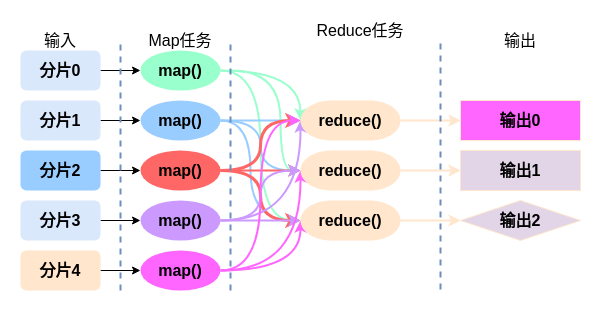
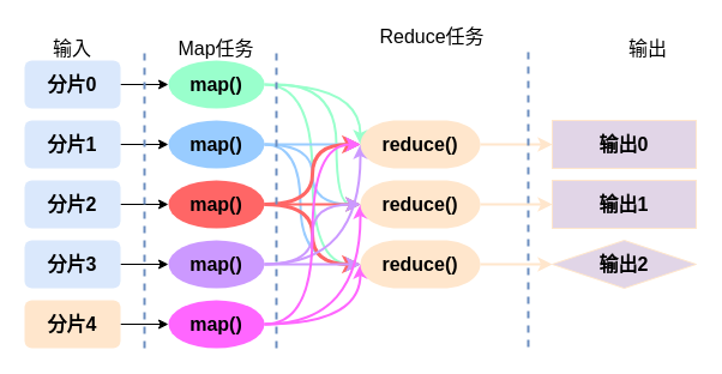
- <mxCell id="44" value="输出" style="text;html=1;strokeColor=none;fillColor=none;align=center;verticalAlign=middle;whiteSpace=wrap;rounded=0;fontSize=16;" vertex="1" parent="1"><mxGeometry x="500" y="30" width="40" height="20" as="geometry" /></mxCell>
+ <mxCell id="44" value="输出" style="text;html=1;strokeColor=none;fillColor=none;align=center;verticalAlign=middle;whiteSpace=wrap;rounded=0;fontSize=16;" vertex="1" parent="1"><mxGeometry x="520" y="30" width="40" height="20" as="geometry" /></mxCell>
- <mxCell id="38" value="输出0" style="rounded=0;whiteSpace=wrap;html=1;fillColor=#ff66ff;strokeColor=#FFE6CC;fontStyle=1;fontSize=16;" vertex="1" parent="1"><mxGeometry x="460" y="100" width="120" height="40" as="geometry" /></mxCell>
+ <mxCell id="38" value="输出0" style="rounded=0;whiteSpace=wrap;html=1;fillColor=#e1d5e7;strokeColor=#FFE6CC;fontStyle=1;fontSize=16;" vertex="1" parent="1"><mxGeometry x="460" y="100" width="120" height="40" as="geometry" /></mxCell>
- <mxCell id="7" value="分片2" style="rounded=1;whiteSpace=wrap;html=1;fillColor=#99ccff;strokeColor=none;fontStyle=1;fontSize=16;" vertex="1" parent="1"><mxGeometry x="20" y="150" width="80" height="40" as="geometry" /></mxCell>
+ <mxCell id="7" value="分片2" style="rounded=1;whiteSpace=wrap;html=1;fillColor=#dae8fc;strokeColor=none;fontStyle=1;fontSize=16;" vertex="1" parent="1"><mxGeometry x="20" y="150" width="80" height="40" as="geometry" /></mxCell>
